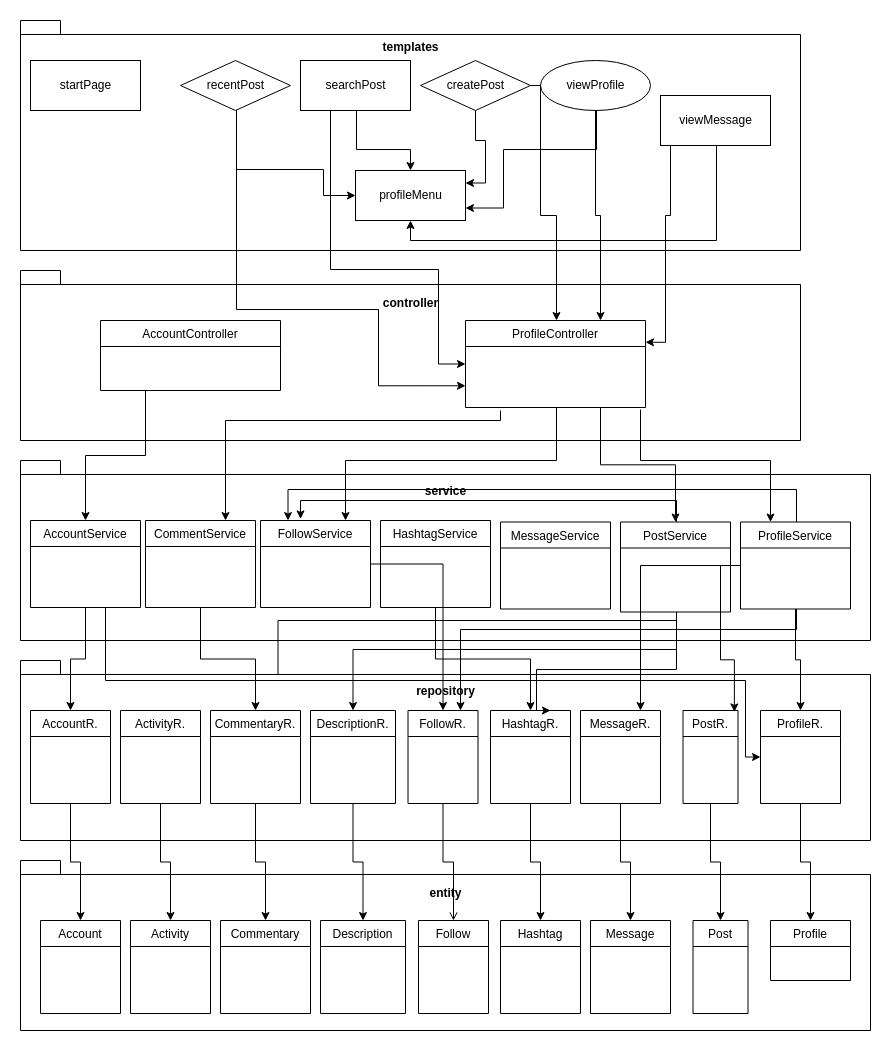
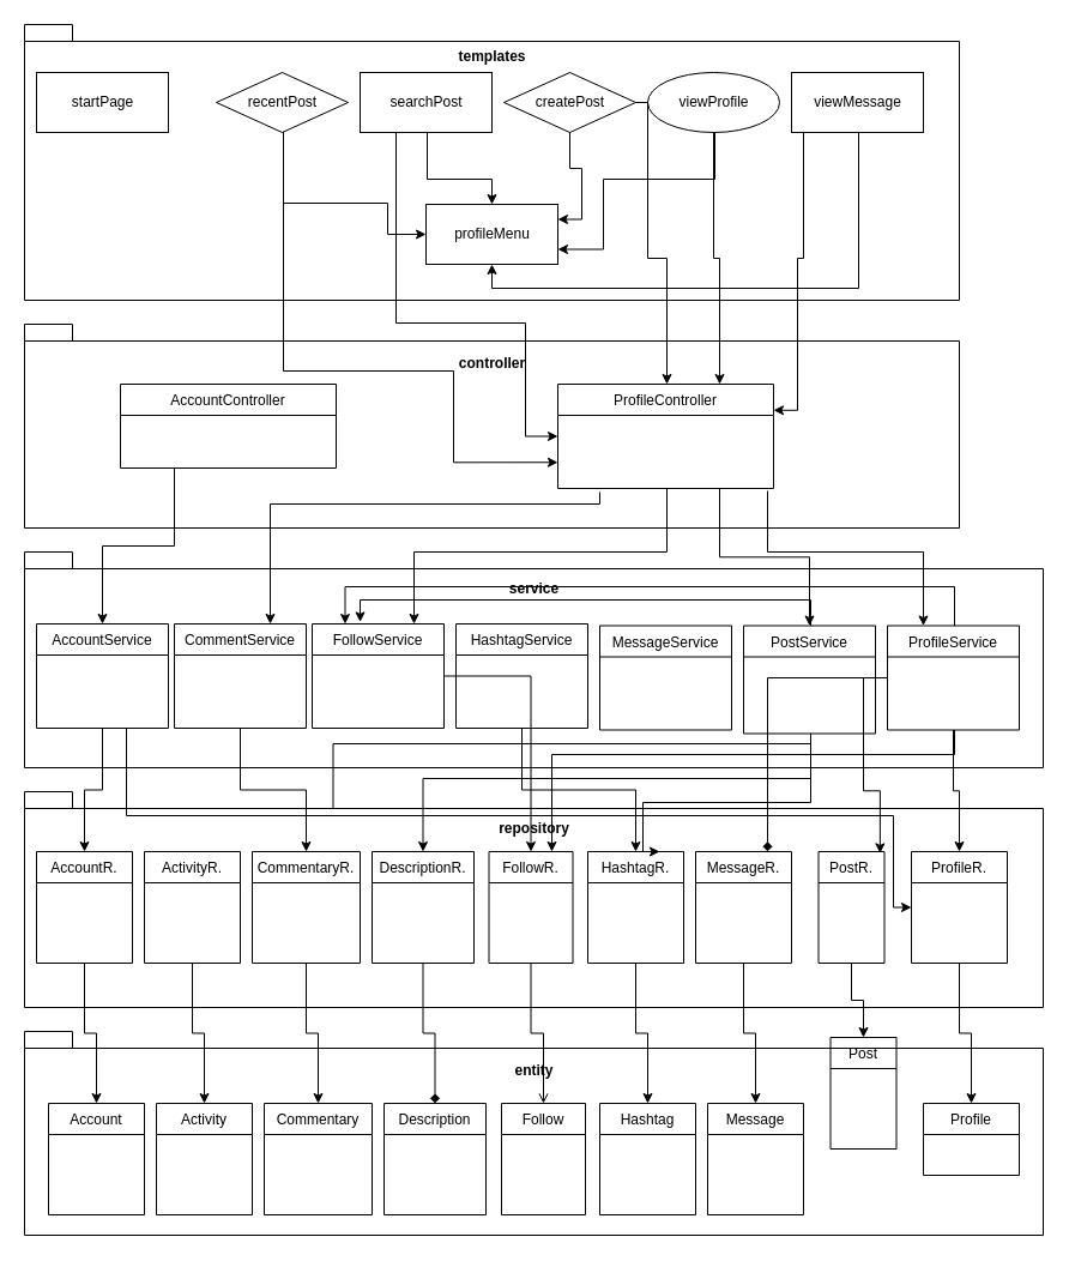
- <mxCell id="14" value="viewMessage" style="html=1;" vertex="1" parent="1"><mxGeometry x="660" y="95" width="110" height="50" as="geometry" /></mxCell>
+ <mxCell id="14" value="viewMessage" style="html=1;" vertex="1" parent="1"><mxGeometry x="660" y="60" width="110" height="50" as="geometry" /></mxCell>
- <mxCell id="58" style="edgeStyle=orthogonalEdgeStyle;rounded=0;orthogonalLoop=1;jettySize=auto;html=1;entryX=0.75;entryY=0;entryDx=0;entryDy=0;" edge="1" parent="1" source="36" target="44"><mxGeometry relative="1" as="geometry" /></mxCell>
+ <mxCell id="58" style="edgeStyle=orthogonalEdgeStyle;rounded=0;orthogonalLoop=1;jettySize=auto;html=1;entryX=0.75;entryY=0;entryDx=0;entryDy=0;endArrow=diamond;" edge="1" parent="1" source="36" target="44"><mxGeometry relative="1" as="geometry" /></mxCell>
- <mxCell id="73" style="edgeStyle=orthogonalEdgeStyle;rounded=0;orthogonalLoop=1;jettySize=auto;html=1;" edge="1" parent="1" source="41" target="64"><mxGeometry relative="1" as="geometry" /></mxCell>
+ <mxCell id="73" style="edgeStyle=orthogonalEdgeStyle;rounded=0;orthogonalLoop=1;jettySize=auto;html=1;endArrow=diamond;" edge="1" parent="1" source="41" target="64"><mxGeometry relative="1" as="geometry" /></mxCell>
- <mxCell id="68" value="Post" style="swimlane;fontStyle=0;childLayout=stackLayout;horizontal=1;startSize=26;fillColor=none;horizontalStack=0;resizeParent=1;resizeParentMax=0;resizeLast=0;collapsible=1;marginBottom=0;" vertex="1" parent="1"><mxGeometry x="692.5" y="920" width="55" height="93" as="geometry" /></mxCell>
+ <mxCell id="68" value="Post" style="swimlane;fontStyle=0;childLayout=stackLayout;horizontal=1;startSize=26;fillColor=none;horizontalStack=0;resizeParent=1;resizeParentMax=0;resizeLast=0;collapsible=1;marginBottom=0;" vertex="1" parent="1"><mxGeometry x="692.5" y="865" width="55" height="93" as="geometry" /></mxCell>
